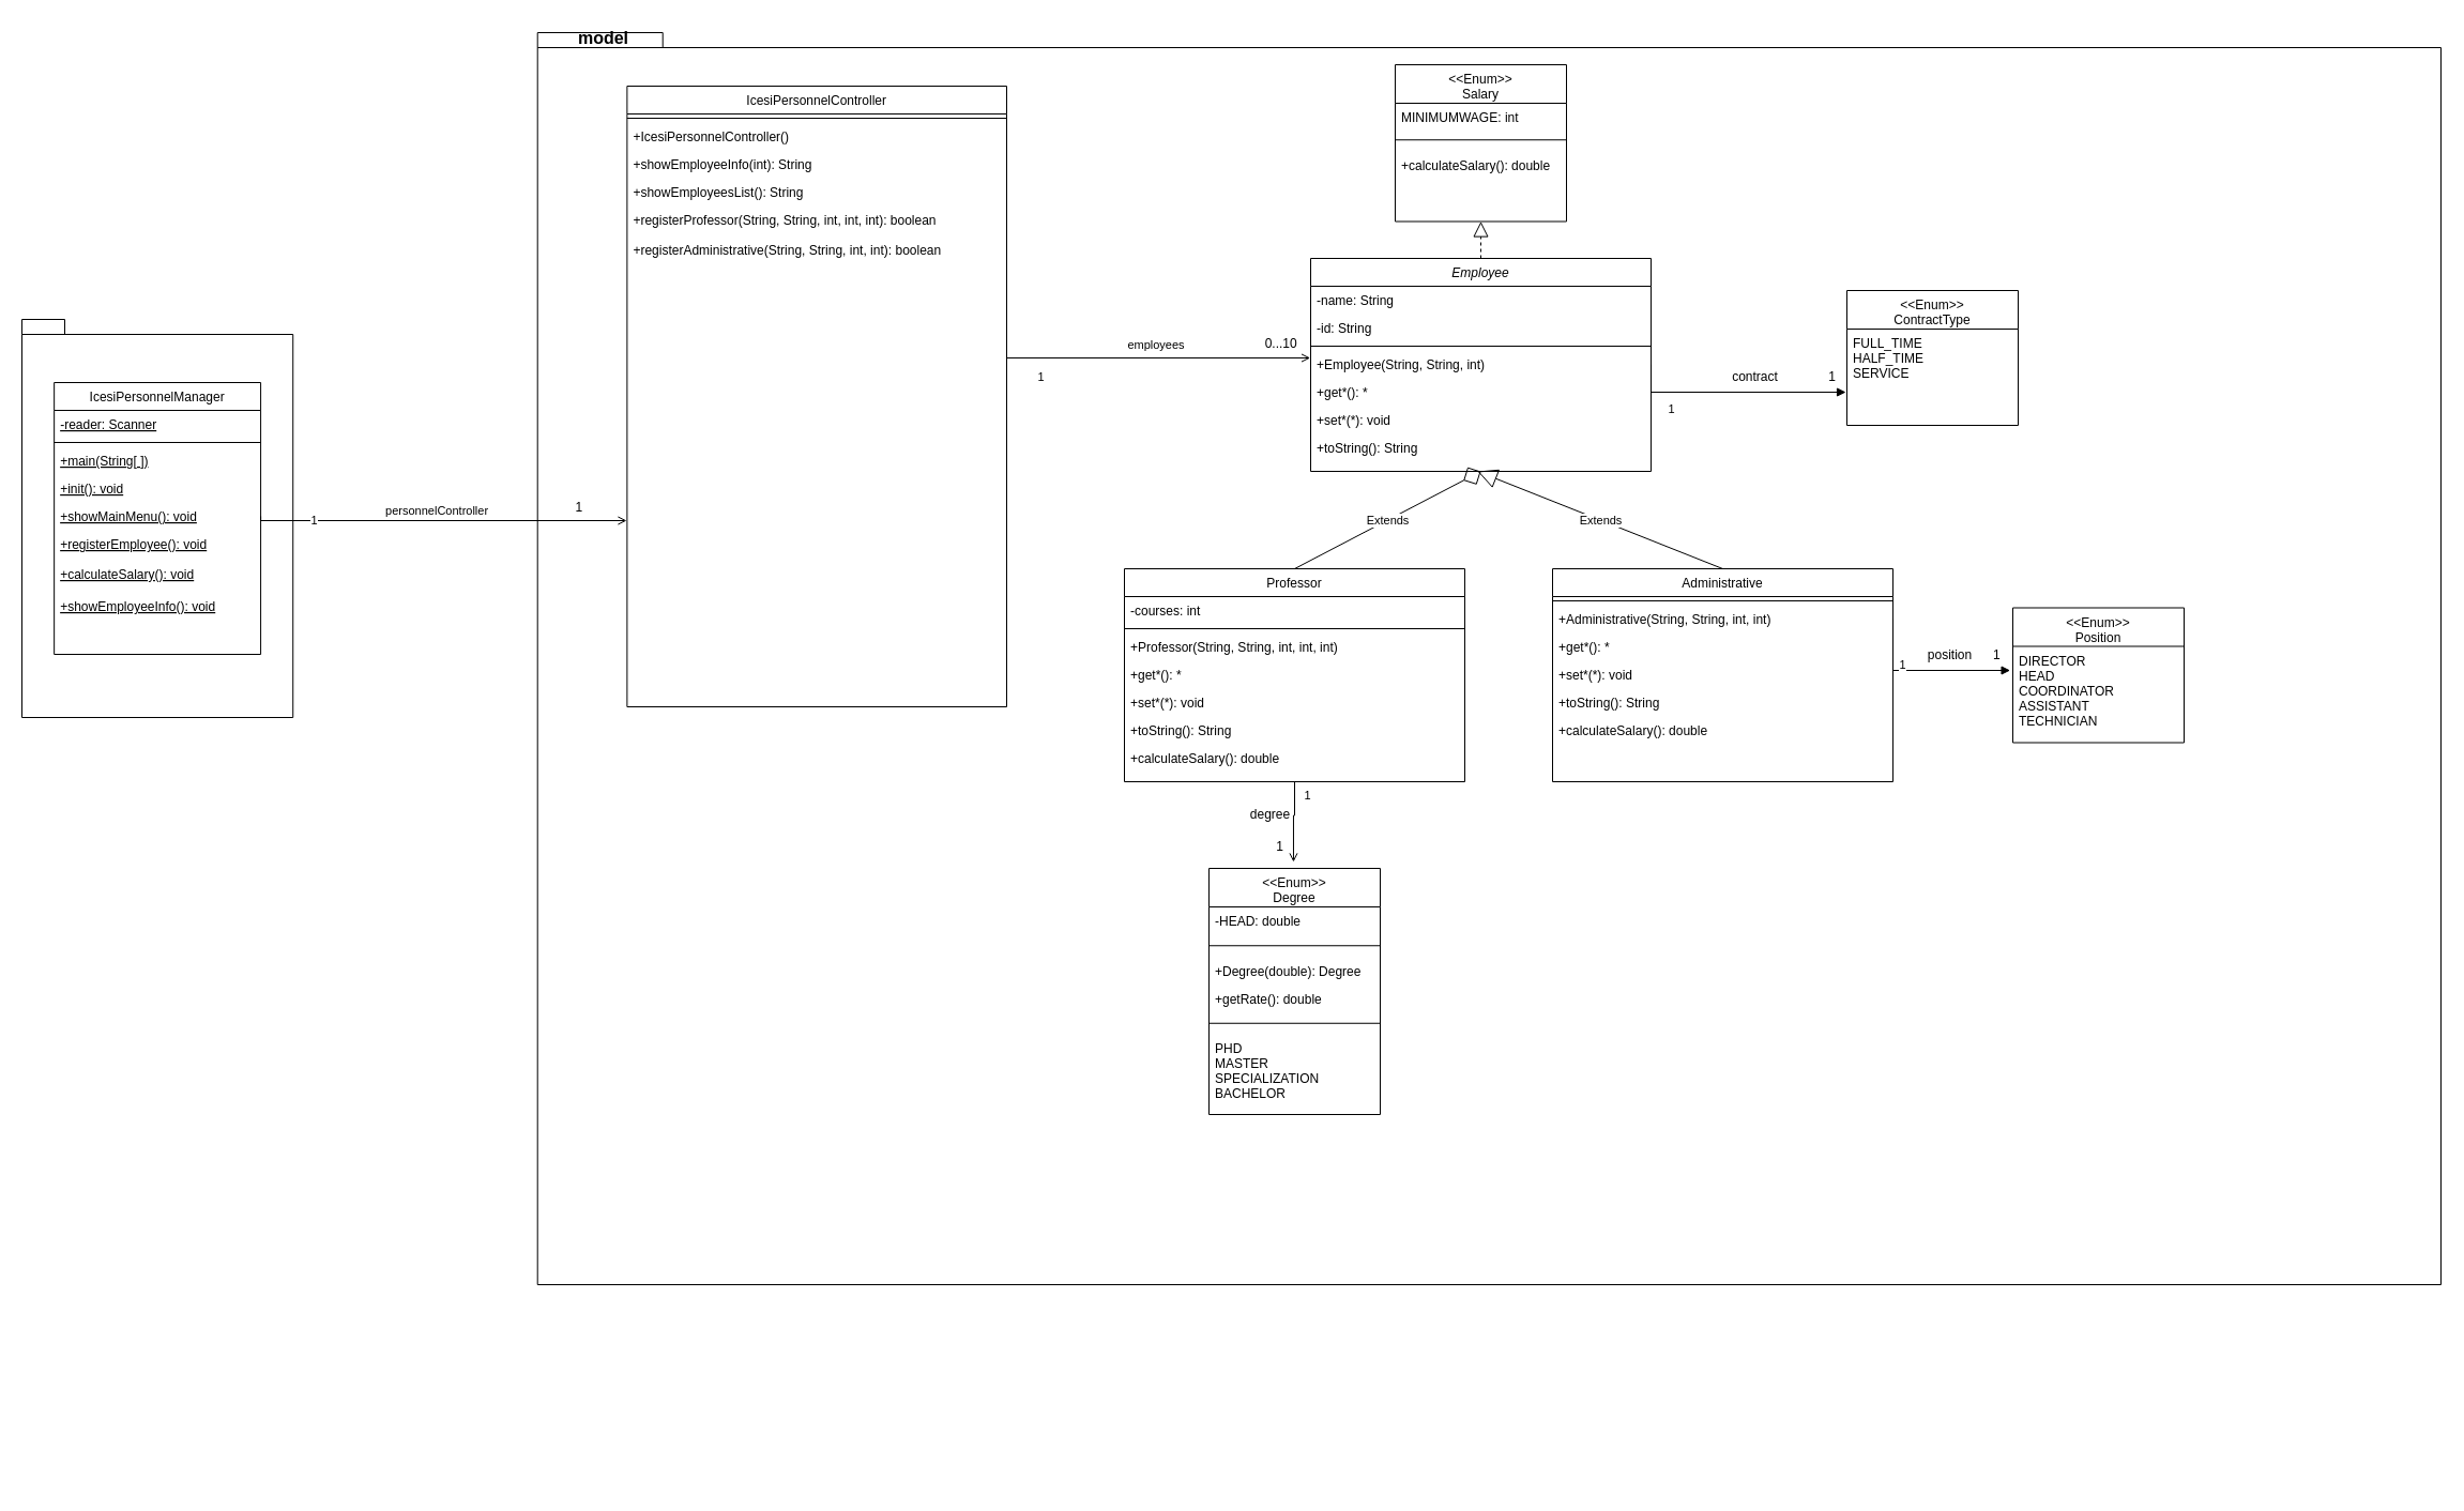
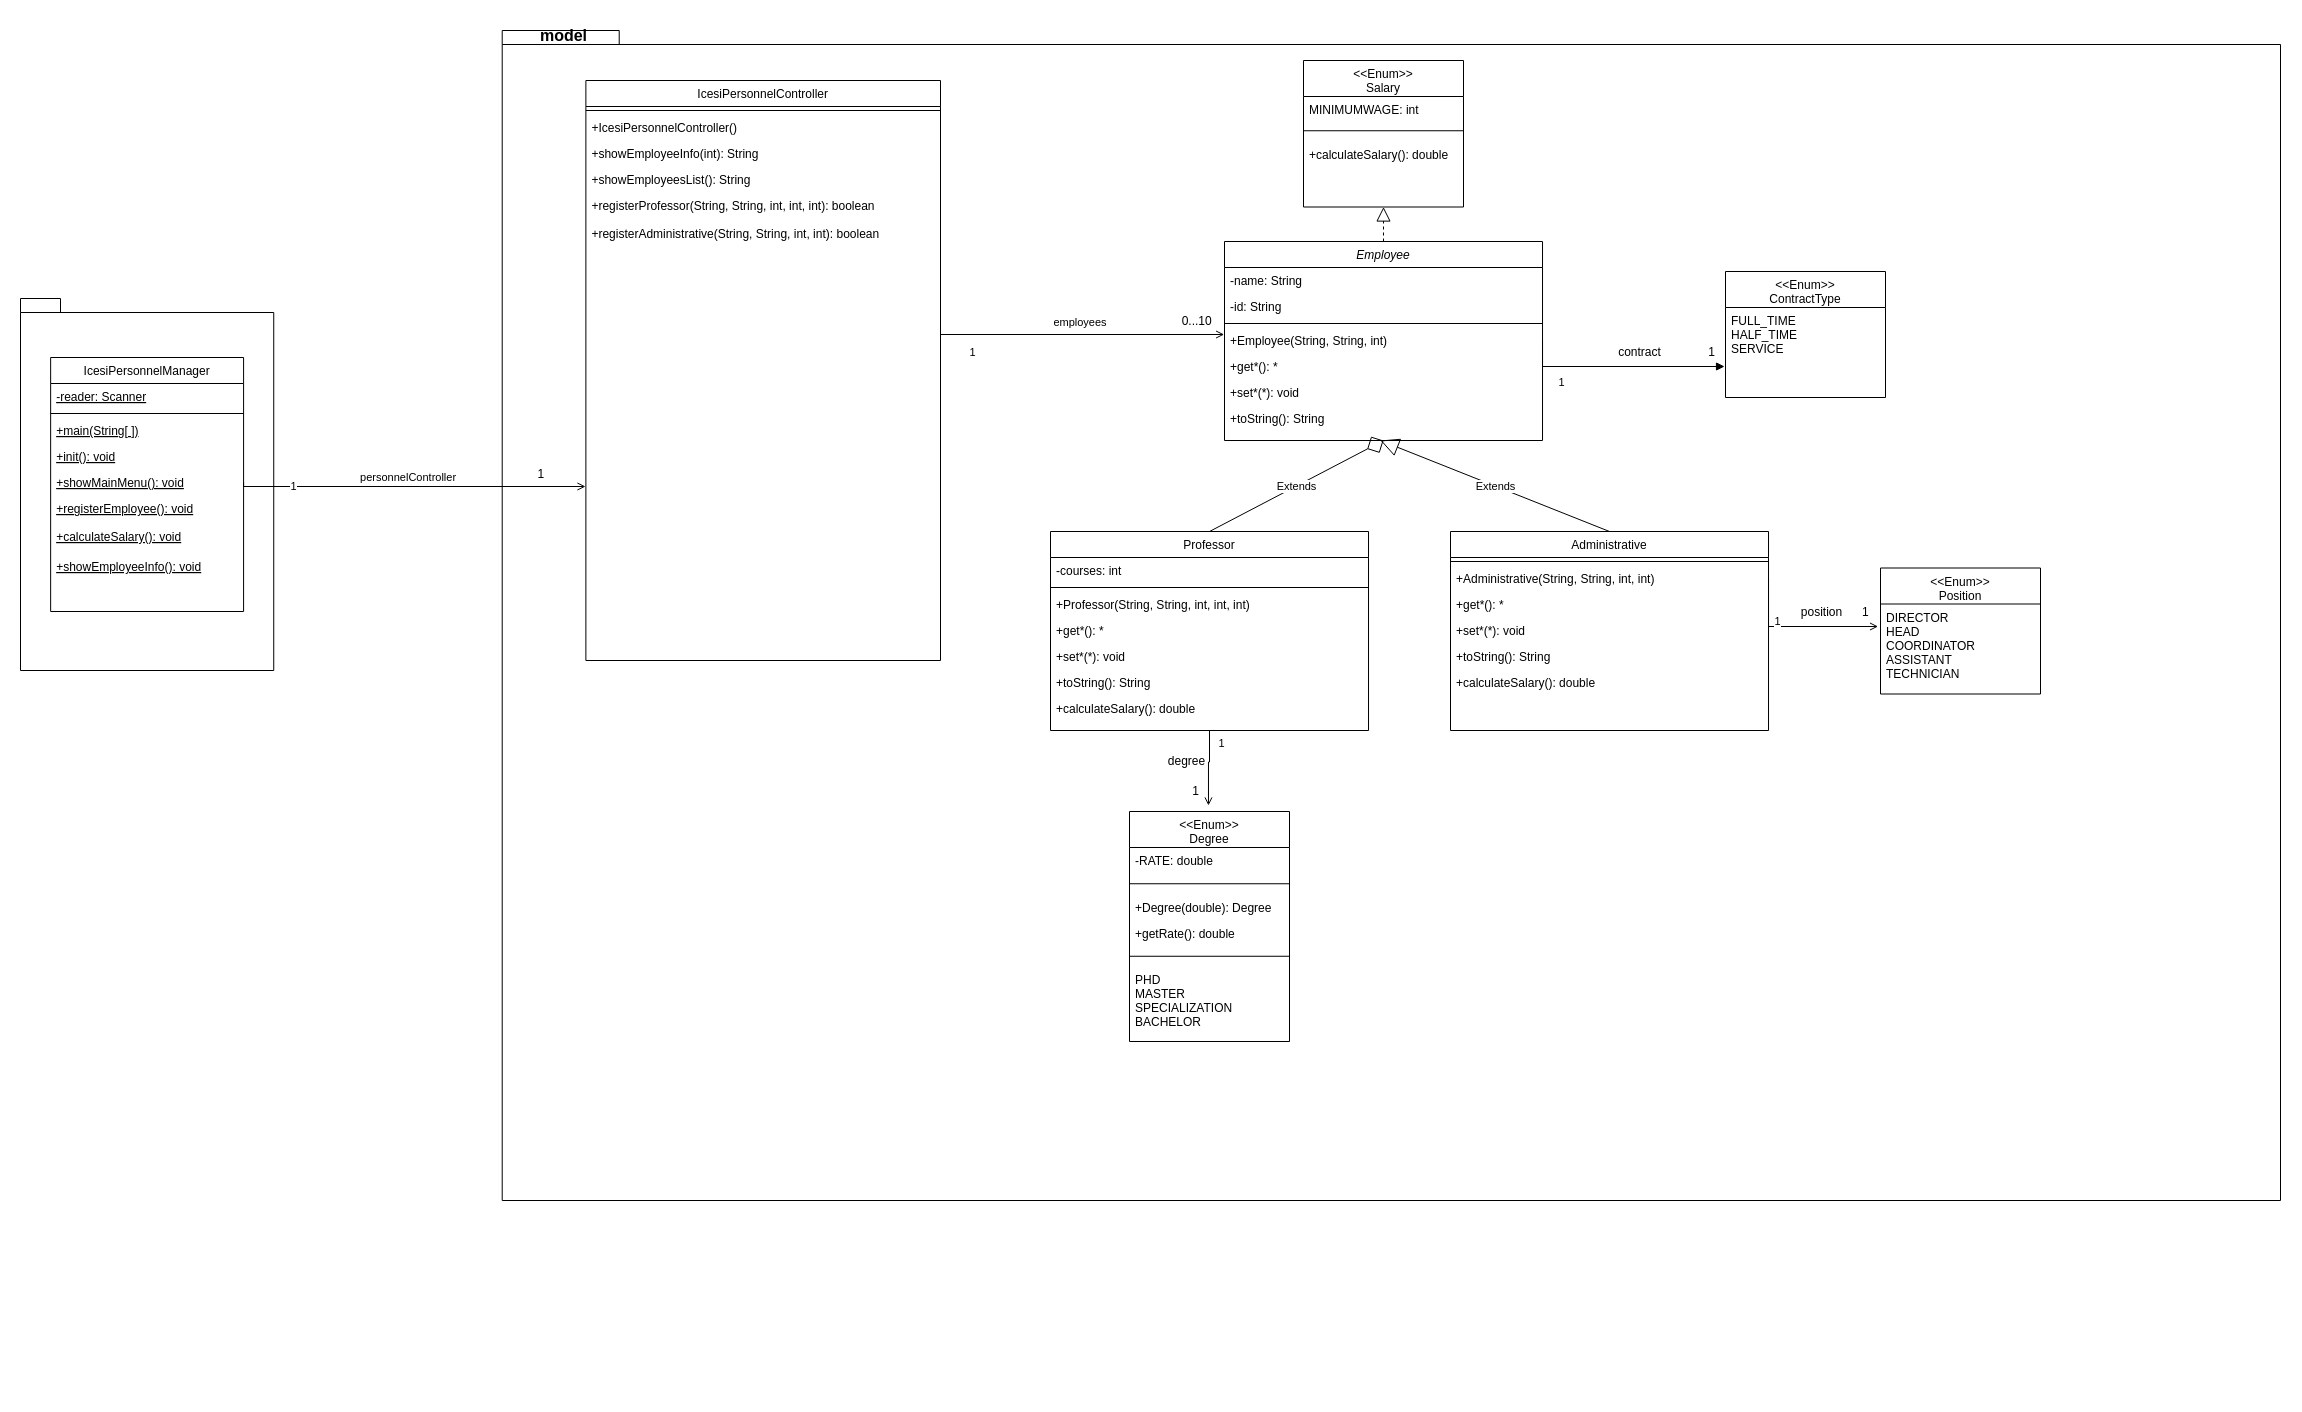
- <mxCell id="79" value="" style="endArrow=block;shadow=0;strokeWidth=1;rounded=0;endFill=1;edgeStyle=elbowEdgeStyle;elbow=vertical;exitX=1;exitY=0.5;exitDx=0;exitDy=0;entryX=-0.015;entryY=0.262;entryDx=0;entryDy=0;entryPerimeter=0;" edge="1" parent="33" source="71" target="78"><mxGeometry x="0.5" y="41" relative="1" as="geometry"><mxPoint x="1380.0" y="485.0" as="sourcePoint" /><mxPoint x="1562.01" y="510.968" as="targetPoint" /><mxPoint x="-40" y="32" as="offset" /><Array as="points"><mxPoint x="1380" y="606" /><mxPoint x="1407.97" y="516" /><mxPoint x="1407.97" y="786" /><mxPoint x="1441.047" y="995" /><mxPoint x="1420.278" y="975" /><mxPoint x="1378.739" y="945" /><mxPoint x="1306.047" y="985" /></Array></mxGeometry></mxCell>
+ <mxCell id="79" value="" style="endArrow=open;shadow=0;strokeWidth=1;rounded=0;endFill=1;edgeStyle=elbowEdgeStyle;elbow=vertical;exitX=1;exitY=0.5;exitDx=0;exitDy=0;entryX=-0.015;entryY=0.262;entryDx=0;entryDy=0;entryPerimeter=0;" edge="1" parent="33" source="71" target="78"><mxGeometry x="0.5" y="41" relative="1" as="geometry"><mxPoint x="1380.0" y="485.0" as="sourcePoint" /><mxPoint x="1562.01" y="510.968" as="targetPoint" /><mxPoint x="-40" y="32" as="offset" /><Array as="points"><mxPoint x="1380" y="606" /><mxPoint x="1407.97" y="516" /><mxPoint x="1407.97" y="786" /><mxPoint x="1441.047" y="995" /><mxPoint x="1420.278" y="975" /><mxPoint x="1378.739" y="945" /><mxPoint x="1306.047" y="985" /></Array></mxGeometry></mxCell>
- <mxCell id="88" value="-HEAD: double" style="text;align=left;verticalAlign=top;spacingLeft=4;spacingRight=4;overflow=hidden;rotatable=0;points=[[0,0.5],[1,0.5]];portConstraint=eastwest;" vertex="1" parent="87"><mxGeometry y="36" width="160" height="26" as="geometry" /></mxCell>
+ <mxCell id="88" value="-RATE: double" style="text;align=left;verticalAlign=top;spacingLeft=4;spacingRight=4;overflow=hidden;rotatable=0;points=[[0,0.5],[1,0.5]];portConstraint=eastwest;" vertex="1" parent="87"><mxGeometry y="36" width="160" height="26" as="geometry" /></mxCell>
